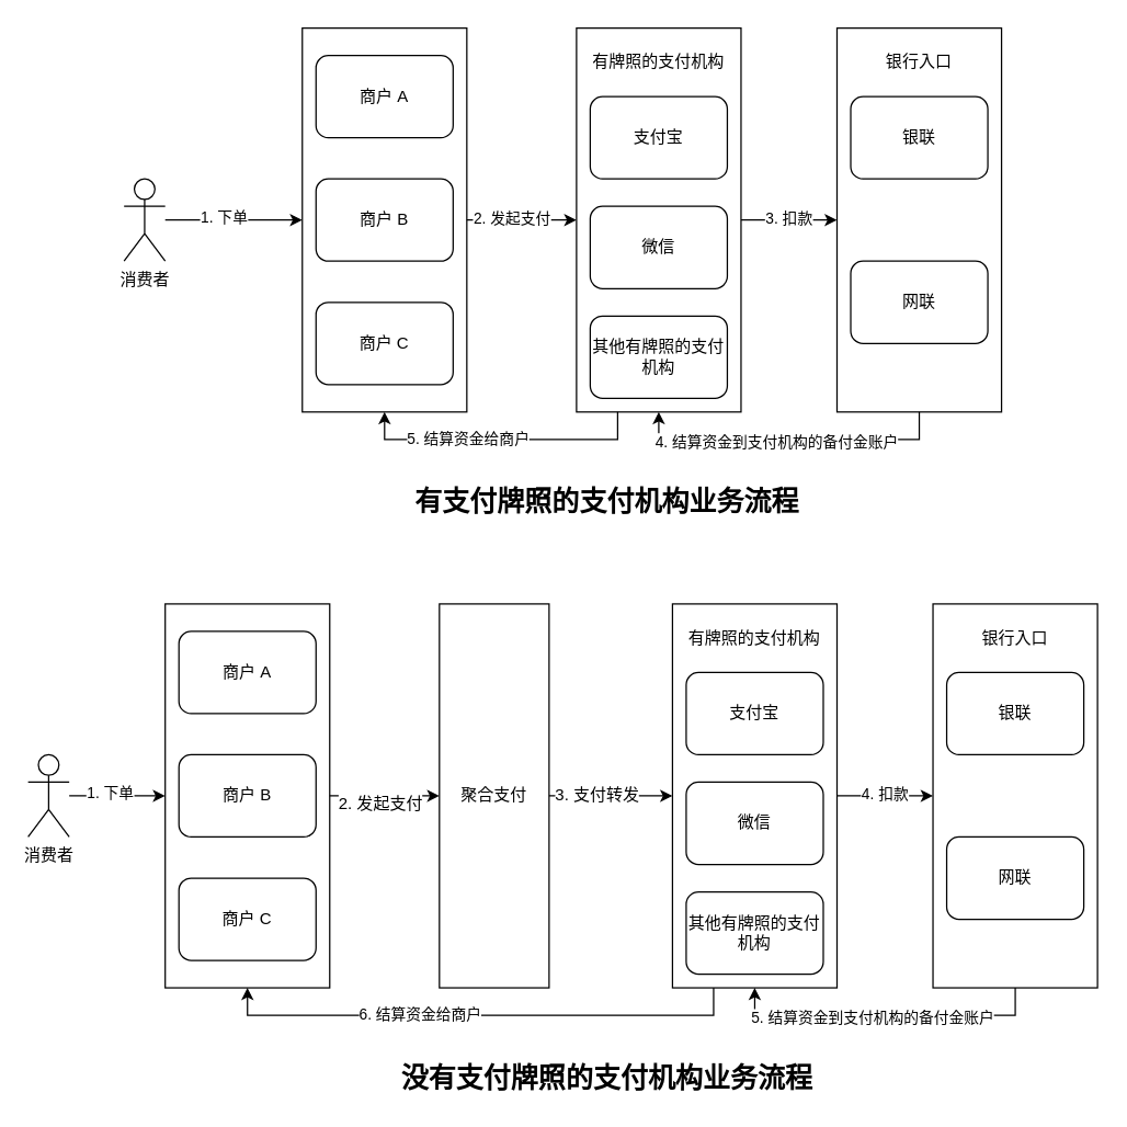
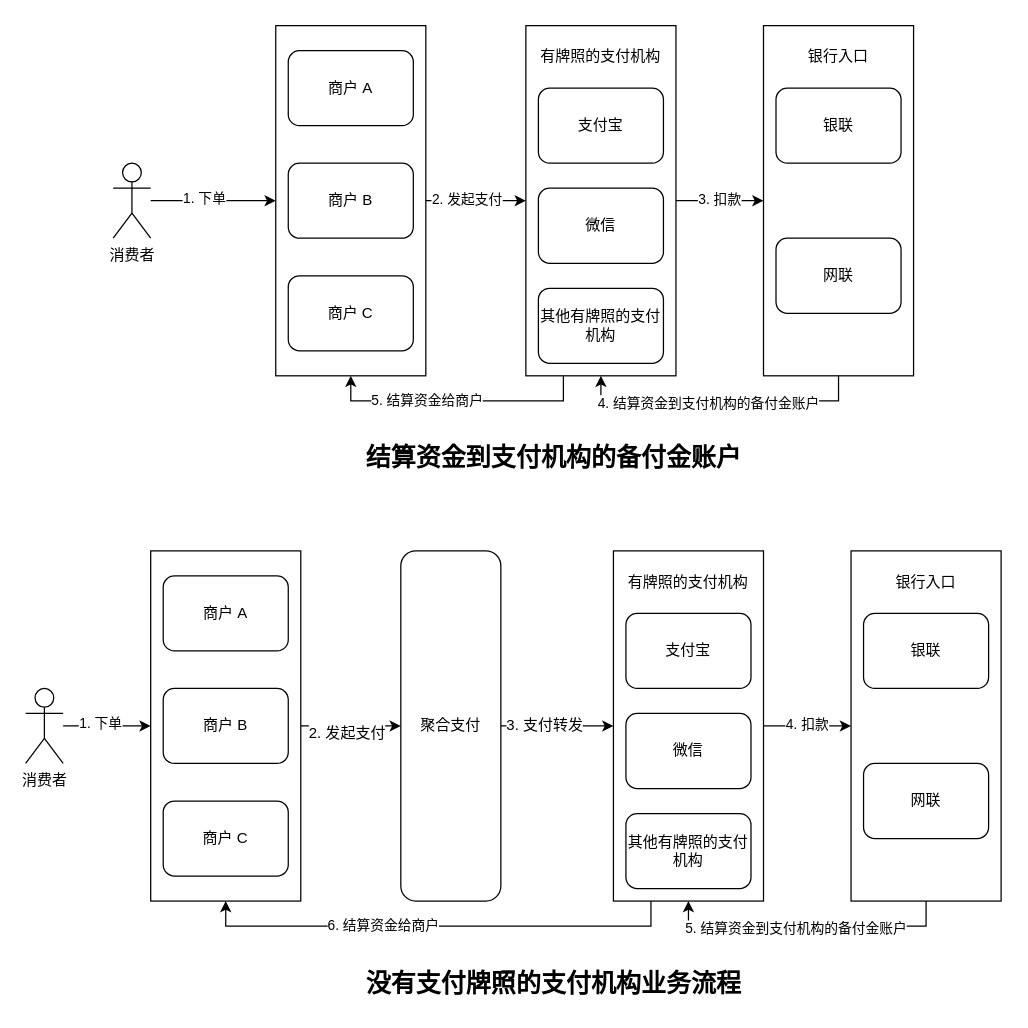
- <mxCell id="30" value="有支付牌照的支付机构业务流程" style="text;html=1;strokeColor=none;fillColor=none;align=center;verticalAlign=middle;whiteSpace=wrap;rounded=0;fontStyle=1;fontSize=20;" vertex="1" parent="2"><mxGeometry x="130" y="330" width="445" height="30" as="geometry" /></mxCell>
+ <mxCell id="30" value="结算资金到支付机构的备付金账户" style="text;html=1;strokeColor=none;fillColor=none;align=center;verticalAlign=middle;whiteSpace=wrap;rounded=0;fontStyle=1;fontSize=20;" vertex="1" parent="2"><mxGeometry x="130" y="330" width="445" height="30" as="geometry" /></mxCell>
- <mxCell id="44" value="聚合支付" style="rounded=0;whiteSpace=wrap;html=1;" vertex="1" parent="43"><mxGeometry width="80" height="280" as="geometry" /></mxCell>
+ <mxCell id="44" value="聚合支付" style="whiteSpace=wrap;html=1;rounded=1;" vertex="1" parent="43"><mxGeometry width="80" height="280" as="geometry" /></mxCell>
